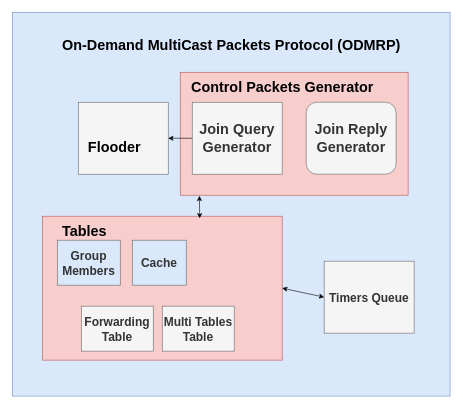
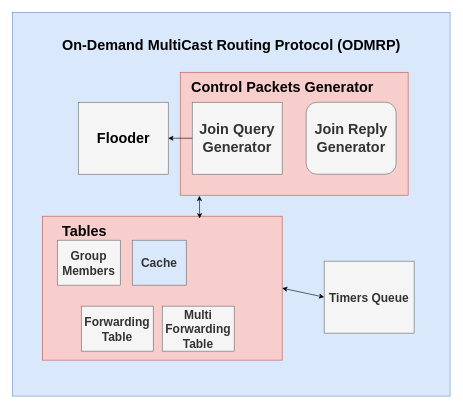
- <mxCell id="3" value="&lt;h1 style=&quot;font-size: 24px;&quot;&gt;On-Demand MultiCast Packets Protocol (ODMRP)&lt;/h1&gt;" style="text;html=1;align=center;verticalAlign=middle;resizable=0;points=[];autosize=1;strokeColor=none;fontStyle=1;fontFamily=Helvetica;fontSize=24;" parent="1" vertex="1"><mxGeometry x="95" y="40" width="580" height="70" as="geometry" /></mxCell>
+ <mxCell id="3" value="&lt;h1 style=&quot;font-size: 24px;&quot;&gt;On-Demand MultiCast Routing Protocol (ODMRP)&lt;/h1&gt;" style="text;html=1;align=center;verticalAlign=middle;resizable=0;points=[];autosize=1;strokeColor=none;fontStyle=1;fontFamily=Helvetica;fontSize=24;" parent="1" vertex="1"><mxGeometry x="95" y="40" width="580" height="70" as="geometry" /></mxCell>
- <mxCell id="11" value="Flooder" style="text;html=1;align=center;verticalAlign=middle;resizable=0;points=[];autosize=1;strokeColor=none;fontStyle=1;fontSize=24;" parent="1" vertex="1"><mxGeometry x="140" y="230" width="100" height="30" as="geometry" /></mxCell>
+ <mxCell id="11" value="Flooder" style="text;html=1;align=center;verticalAlign=middle;resizable=0;points=[];autosize=1;strokeColor=none;fontStyle=1;fontSize=24;" parent="1" vertex="1"><mxGeometry x="155" y="215" width="100" height="30" as="geometry" /></mxCell>
- <mxCell id="15" value="&lt;b style=&quot;font-size: 20px&quot;&gt;&lt;font style=&quot;font-size: 20px&quot;&gt;Group Members&lt;br style=&quot;font-size: 20px&quot;&gt;&lt;/font&gt;&lt;/b&gt;" style="rounded=0;whiteSpace=wrap;html=1;fillColor=#dae8fc;strokeColor=#666666;fontColor=#333333;fontSize=20;" parent="1" vertex="1"><mxGeometry x="95" y="400" width="105" height="75" as="geometry" /></mxCell>
+ <mxCell id="15" value="&lt;b style=&quot;font-size: 20px&quot;&gt;&lt;font style=&quot;font-size: 20px&quot;&gt;Group Members&lt;br style=&quot;font-size: 20px&quot;&gt;&lt;/font&gt;&lt;/b&gt;" style="rounded=0;whiteSpace=wrap;html=1;fillColor=#f5f5f5;strokeColor=#666666;fontColor=#333333;fontSize=20;" parent="1" vertex="1"><mxGeometry x="95" y="400" width="105" height="75" as="geometry" /></mxCell>
- <mxCell id="17" value="Multi Tables Table" style="rounded=0;whiteSpace=wrap;html=1;fillColor=#f5f5f5;strokeColor=#666666;fontColor=#333333;fontSize=20;fontStyle=1" parent="1" vertex="1"><mxGeometry x="270" y="510" width="120" height="75" as="geometry" /></mxCell>
+ <mxCell id="17" value="Multi Forwarding Table" style="rounded=0;whiteSpace=wrap;html=1;fillColor=#f5f5f5;strokeColor=#666666;fontColor=#333333;fontSize=20;fontStyle=1" parent="1" vertex="1"><mxGeometry x="270" y="510" width="120" height="75" as="geometry" /></mxCell>
